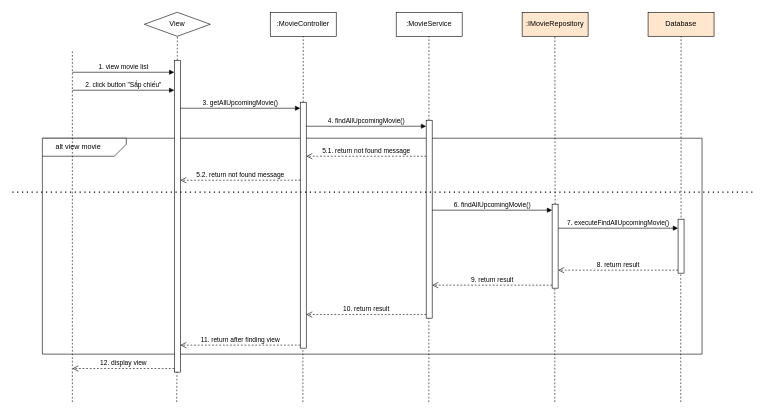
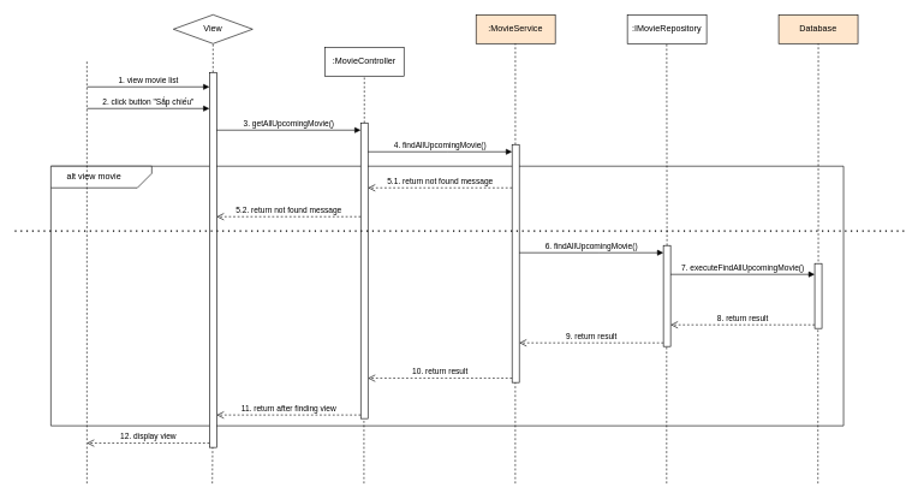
- <mxCell id="3" value=":MovieController" style="rounded=0;whiteSpace=wrap;html=1;" vertex="1" parent="1"><mxGeometry x="450" y="20" width="110" height="40" as="geometry" /></mxCell>
+ <mxCell id="3" value=":MovieController" style="rounded=0;whiteSpace=wrap;html=1;" vertex="1" parent="1"><mxGeometry x="450" y="65" width="110" height="40" as="geometry" /></mxCell>
- <mxCell id="6" value=":MovieService" style="rounded=0;whiteSpace=wrap;html=1;" vertex="1" parent="1"><mxGeometry x="660" y="20" width="110" height="40" as="geometry" /></mxCell>
+ <mxCell id="6" value=":MovieService" style="rounded=0;whiteSpace=wrap;html=1;fillColor=#ffe6cc;" vertex="1" parent="1"><mxGeometry x="660" y="20" width="110" height="40" as="geometry" /></mxCell>
- <mxCell id="4" value=":IMovieRepository" style="rounded=0;whiteSpace=wrap;html=1;fillColor=#ffe6cc;" vertex="1" parent="1"><mxGeometry x="870" y="20" width="110" height="40" as="geometry" /></mxCell>
+ <mxCell id="4" value=":IMovieRepository" style="rounded=0;whiteSpace=wrap;html=1;" vertex="1" parent="1"><mxGeometry x="870" y="20" width="110" height="40" as="geometry" /></mxCell>
